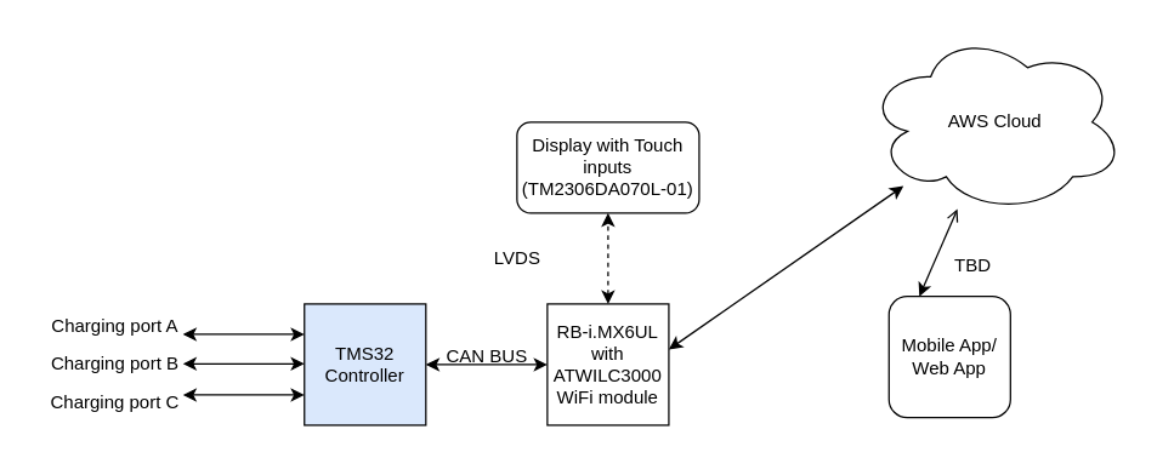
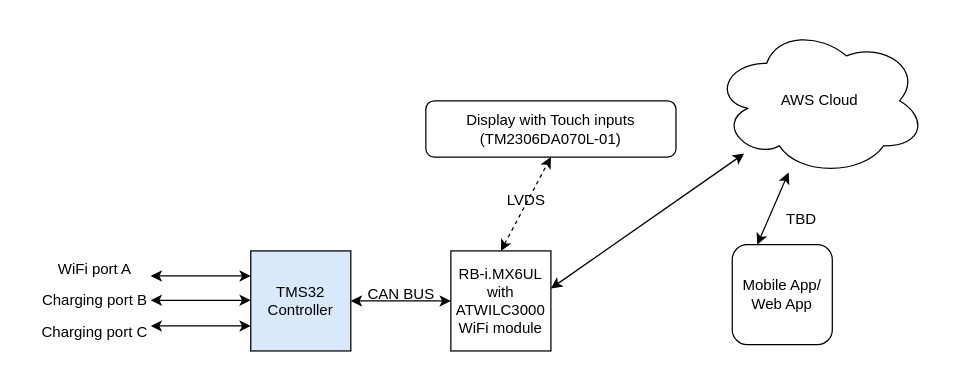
- <mxCell id="4" value="Display with Touch inputs&lt;br&gt;(TM2306DA070L-01)" style="rounded=1;whiteSpace=wrap;html=1;" parent="1" vertex="1"><mxGeometry x="340" y="80" width="120" height="60" as="geometry" /></mxCell>
+ <mxCell id="4" value="Display with Touch inputs&lt;br&gt;(TM2306DA070L-01)" style="rounded=1;whiteSpace=wrap;html=1;" parent="1" vertex="1"><mxGeometry x="340" y="80" width="200" height="45" as="geometry" /></mxCell>
- <mxCell id="18" value="" style="endArrow=open;startArrow=classic;html=1;rounded=0;exitX=0.25;exitY=0;exitDx=0;exitDy=0;" parent="1" source="6" target="5" edge="1"><mxGeometry width="50" height="50" relative="1" as="geometry"><mxPoint x="575" y="180" as="sourcePoint" /><mxPoint x="625" y="130" as="targetPoint" /></mxGeometry></mxCell>
+ <mxCell id="18" value="" style="endArrow=classic;startArrow=classic;html=1;rounded=0;exitX=0.25;exitY=0;exitDx=0;exitDy=0;" parent="1" source="6" target="5" edge="1"><mxGeometry width="50" height="50" relative="1" as="geometry"><mxPoint x="575" y="180" as="sourcePoint" /><mxPoint x="625" y="130" as="targetPoint" /></mxGeometry></mxCell>
- <mxCell id="16" value="LVDS" style="text;html=1;align=center;verticalAlign=middle;resizable=0;points=[];autosize=1;strokeColor=none;fillColor=none;" parent="1" vertex="1"><mxGeometry x="315" y="155" width="50" height="30" as="geometry" /></mxCell>
+ <mxCell id="16" value="LVDS" style="text;html=1;align=center;verticalAlign=middle;resizable=0;points=[];autosize=1;strokeColor=none;fillColor=none;" parent="1" vertex="1"><mxGeometry x="395" y="145" width="50" height="30" as="geometry" /></mxCell>
- <mxCell id="10" value="Charging port A" style="text;html=1;align=center;verticalAlign=middle;resizable=0;points=[];autosize=1;strokeColor=none;fillColor=none;" parent="1" vertex="1"><mxGeometry x="20" y="200" width="110" height="30" as="geometry" /></mxCell>
+ <mxCell id="10" value="WiFi port A" style="text;html=1;align=center;verticalAlign=middle;resizable=0;points=[];autosize=1;strokeColor=none;fillColor=none;" parent="1" vertex="1"><mxGeometry x="20" y="200" width="110" height="30" as="geometry" /></mxCell>
